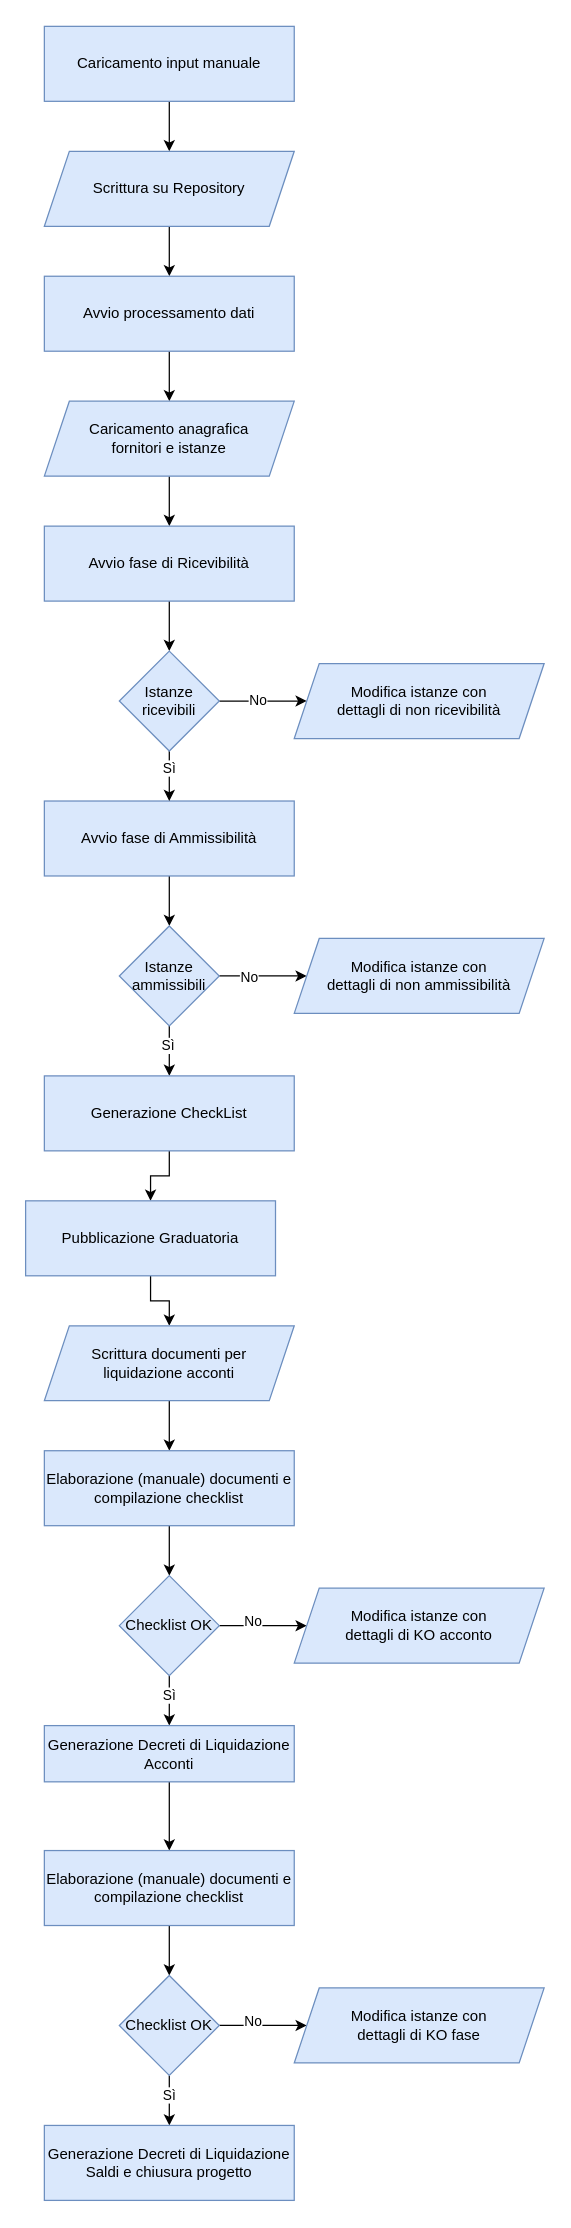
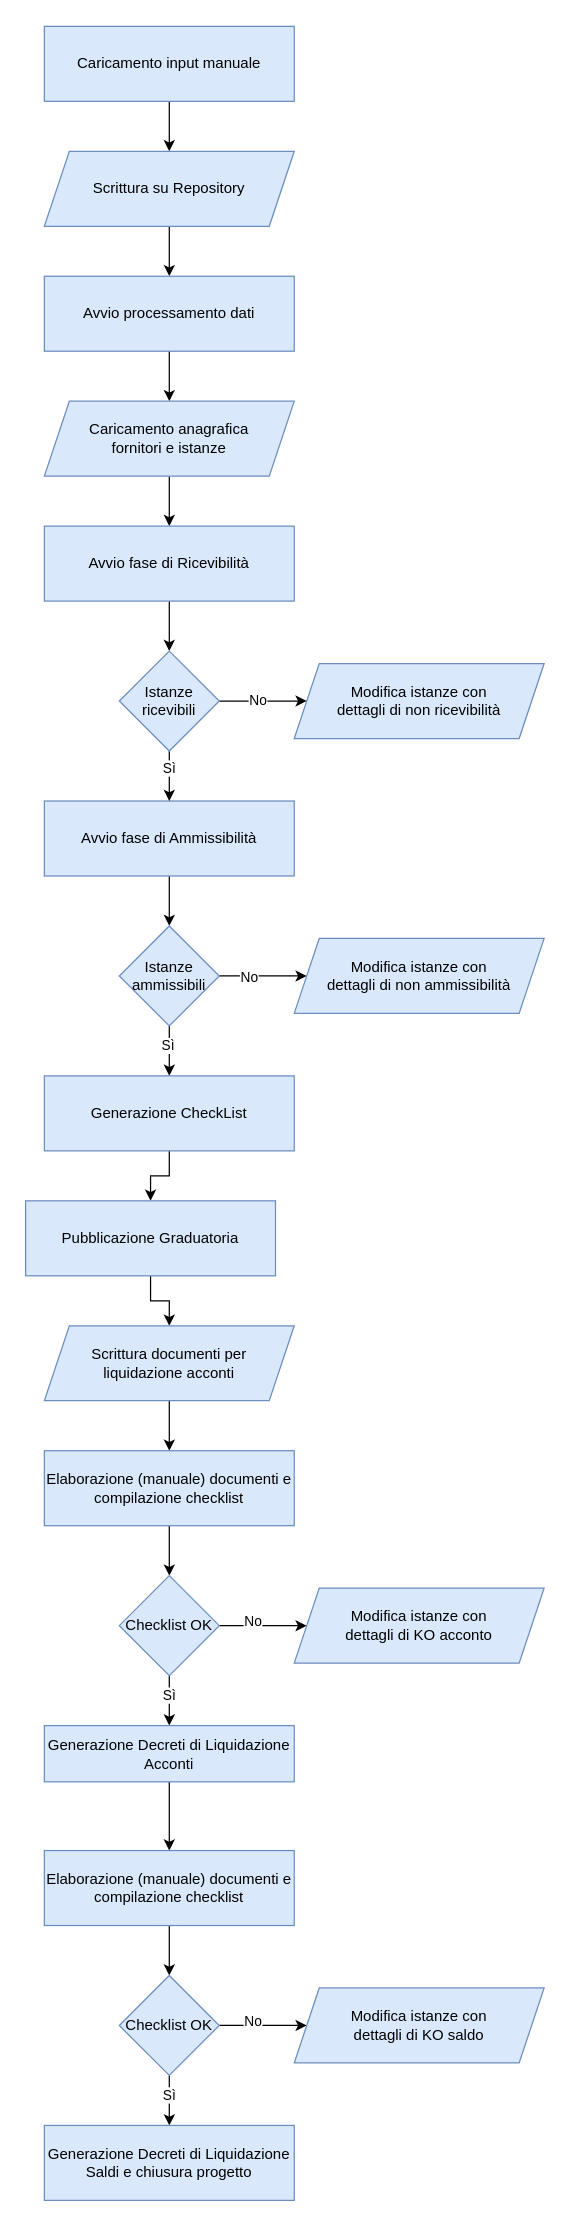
- <mxCell id="49" value="Modifica istanze con&lt;div&gt;dettagli di KO fase&lt;/div&gt;" style="shape=parallelogram;perimeter=parallelogramPerimeter;whiteSpace=wrap;html=1;fixedSize=1;fillColor=#dae8fc;strokeColor=#6c8ebf;" vertex="1" parent="1"><mxGeometry x="235" y="1590" width="200" height="60" as="geometry" /></mxCell>
+ <mxCell id="49" value="Modifica istanze con&lt;div&gt;dettagli di KO saldo&lt;/div&gt;" style="shape=parallelogram;perimeter=parallelogramPerimeter;whiteSpace=wrap;html=1;fixedSize=1;fillColor=#dae8fc;strokeColor=#6c8ebf;" vertex="1" parent="1"><mxGeometry x="235" y="1590" width="200" height="60" as="geometry" /></mxCell>
